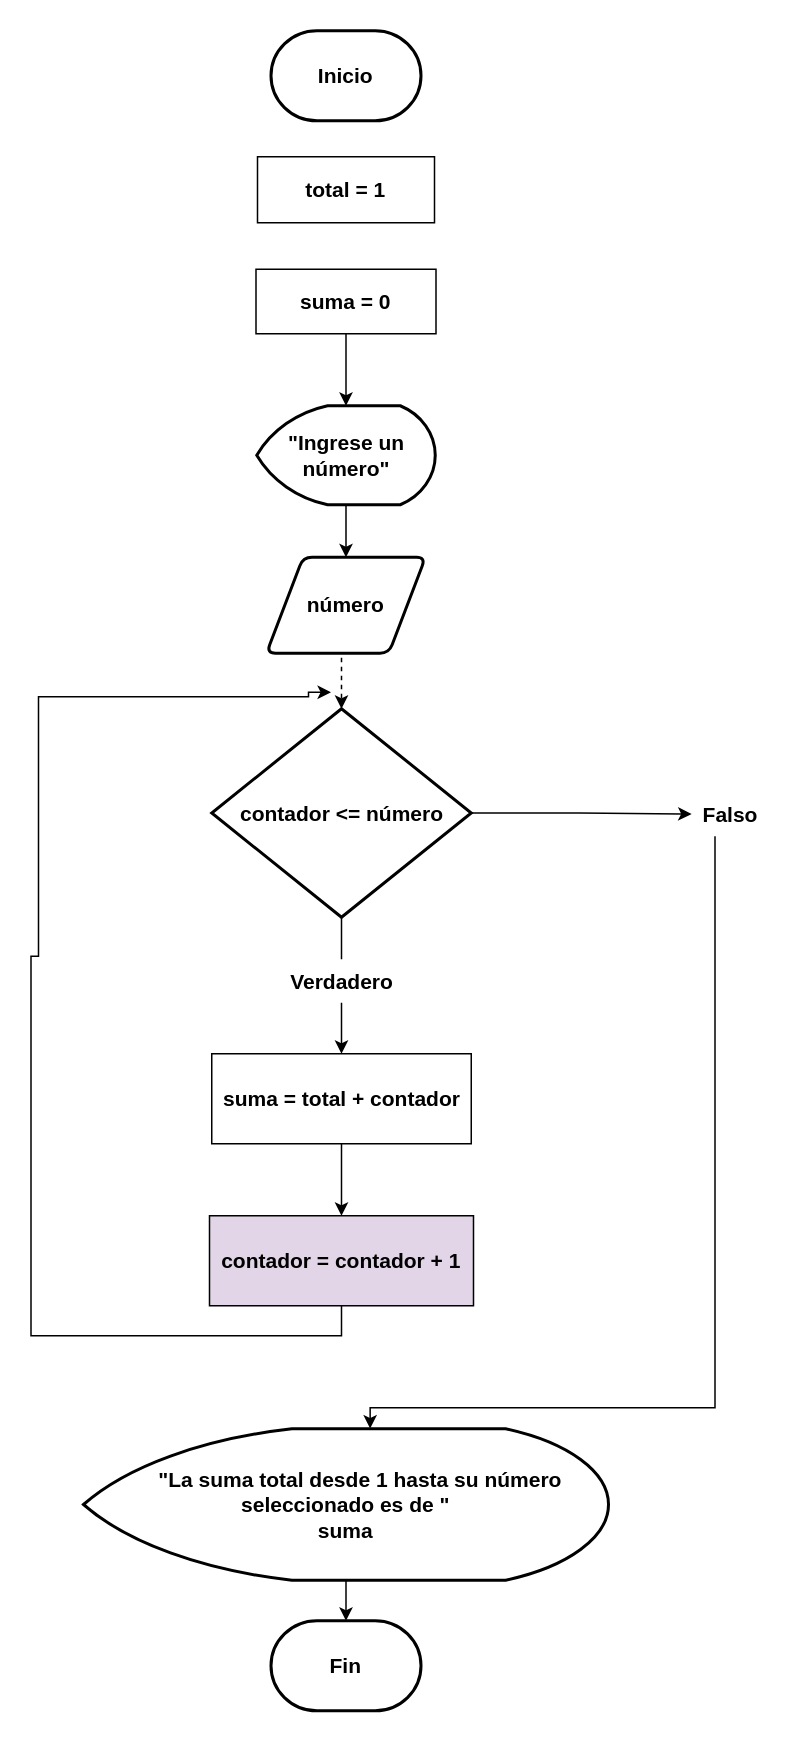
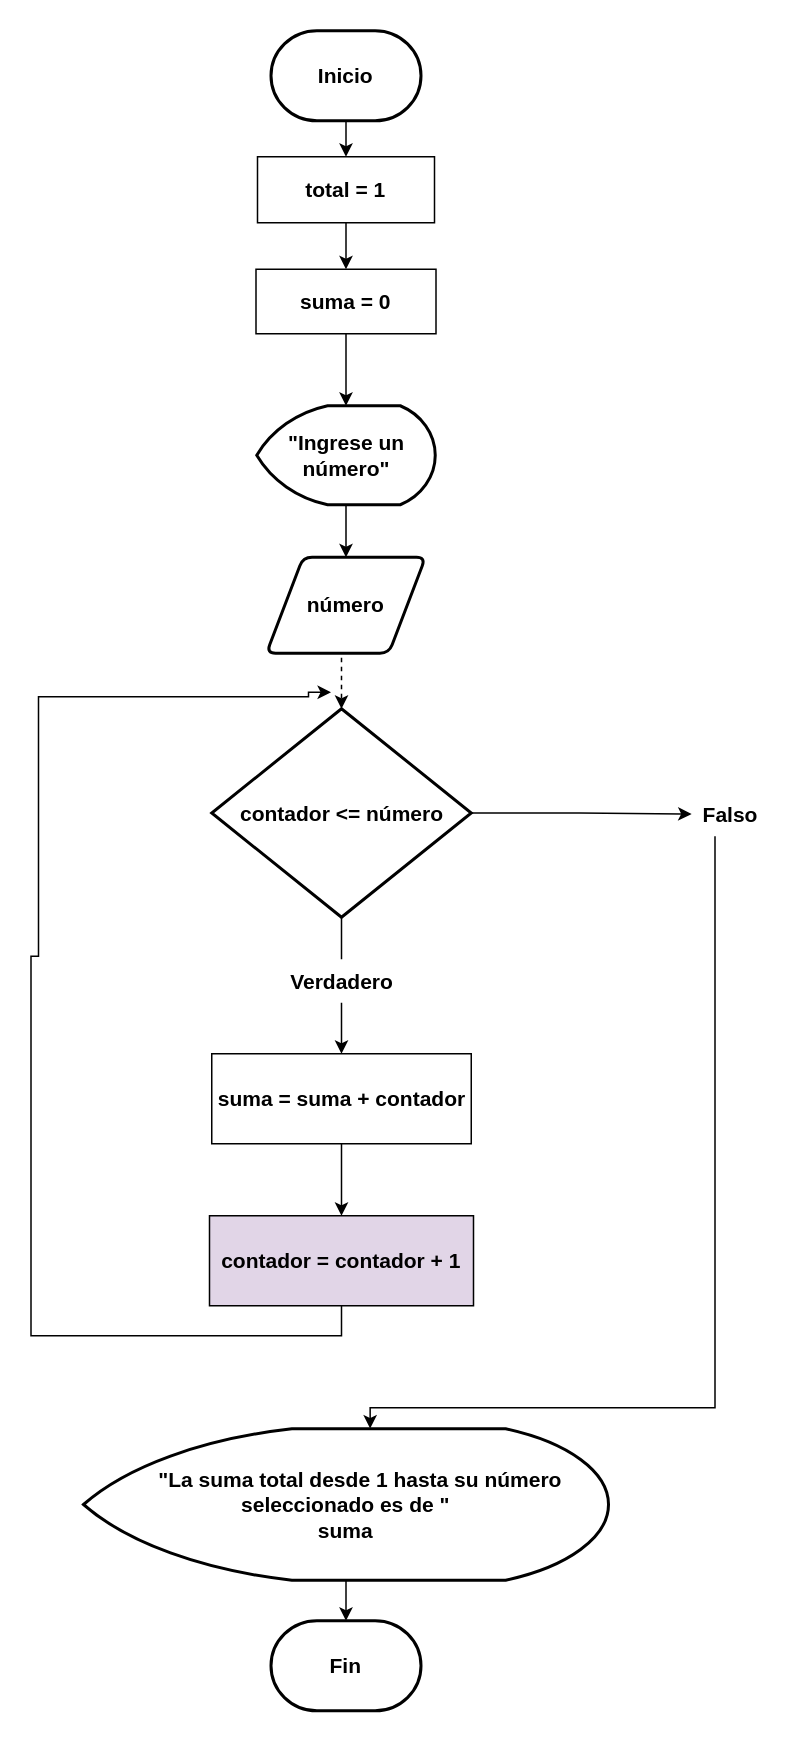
+ <mxCell id="10" style="edgeStyle=orthogonalEdgeStyle;rounded=0;orthogonalLoop=1;jettySize=auto;html=1;exitX=0.5;exitY=1;exitDx=0;exitDy=0;exitPerimeter=0;entryX=0.5;entryY=0;entryDx=0;entryDy=0;" edge="1" parent="1" source="11" target="7"><mxGeometry relative="1" as="geometry" /></mxCell>
+ <mxCell id="6" style="edgeStyle=orthogonalEdgeStyle;rounded=0;orthogonalLoop=1;jettySize=auto;html=1;exitX=0.5;exitY=1;exitDx=0;exitDy=0;entryX=0.5;entryY=0;entryDx=0;entryDy=0;" edge="1" parent="1" source="7" target="8"><mxGeometry relative="1" as="geometry" /></mxCell>
- <mxCell id="3" value="&lt;b&gt;&lt;font style=&quot;font-size: 14px;&quot;&gt;suma = total + contador&lt;/font&gt;&lt;/b&gt;" style="rounded=0;whiteSpace=wrap;html=1;" vertex="1" parent="1"><mxGeometry x="140.5" y="702" width="173" height="60" as="geometry" /></mxCell>
+ <mxCell id="3" value="&lt;b&gt;&lt;font style=&quot;font-size: 14px;&quot;&gt;suma = suma + contador&lt;/font&gt;&lt;/b&gt;" style="rounded=0;whiteSpace=wrap;html=1;" vertex="1" parent="1"><mxGeometry x="140.5" y="702" width="173" height="60" as="geometry" /></mxCell>
